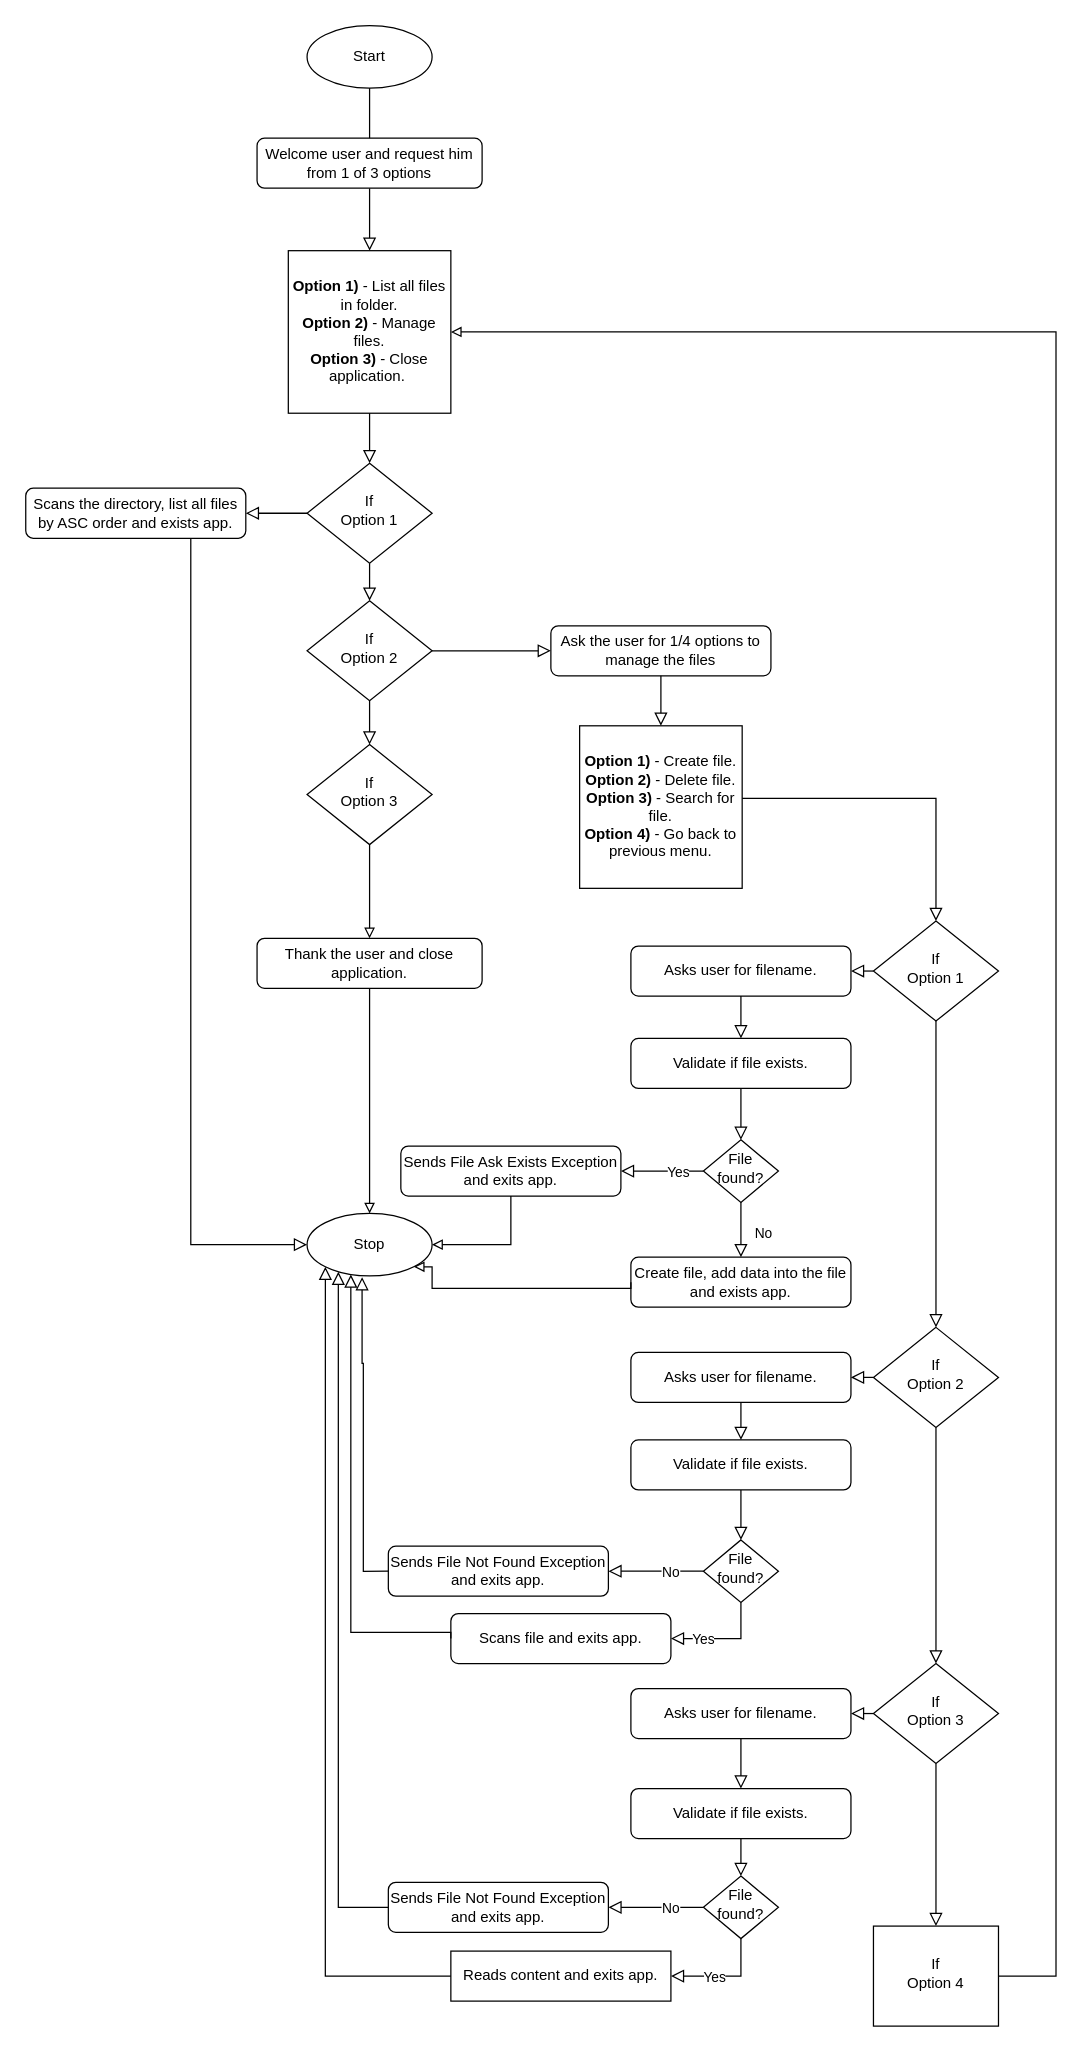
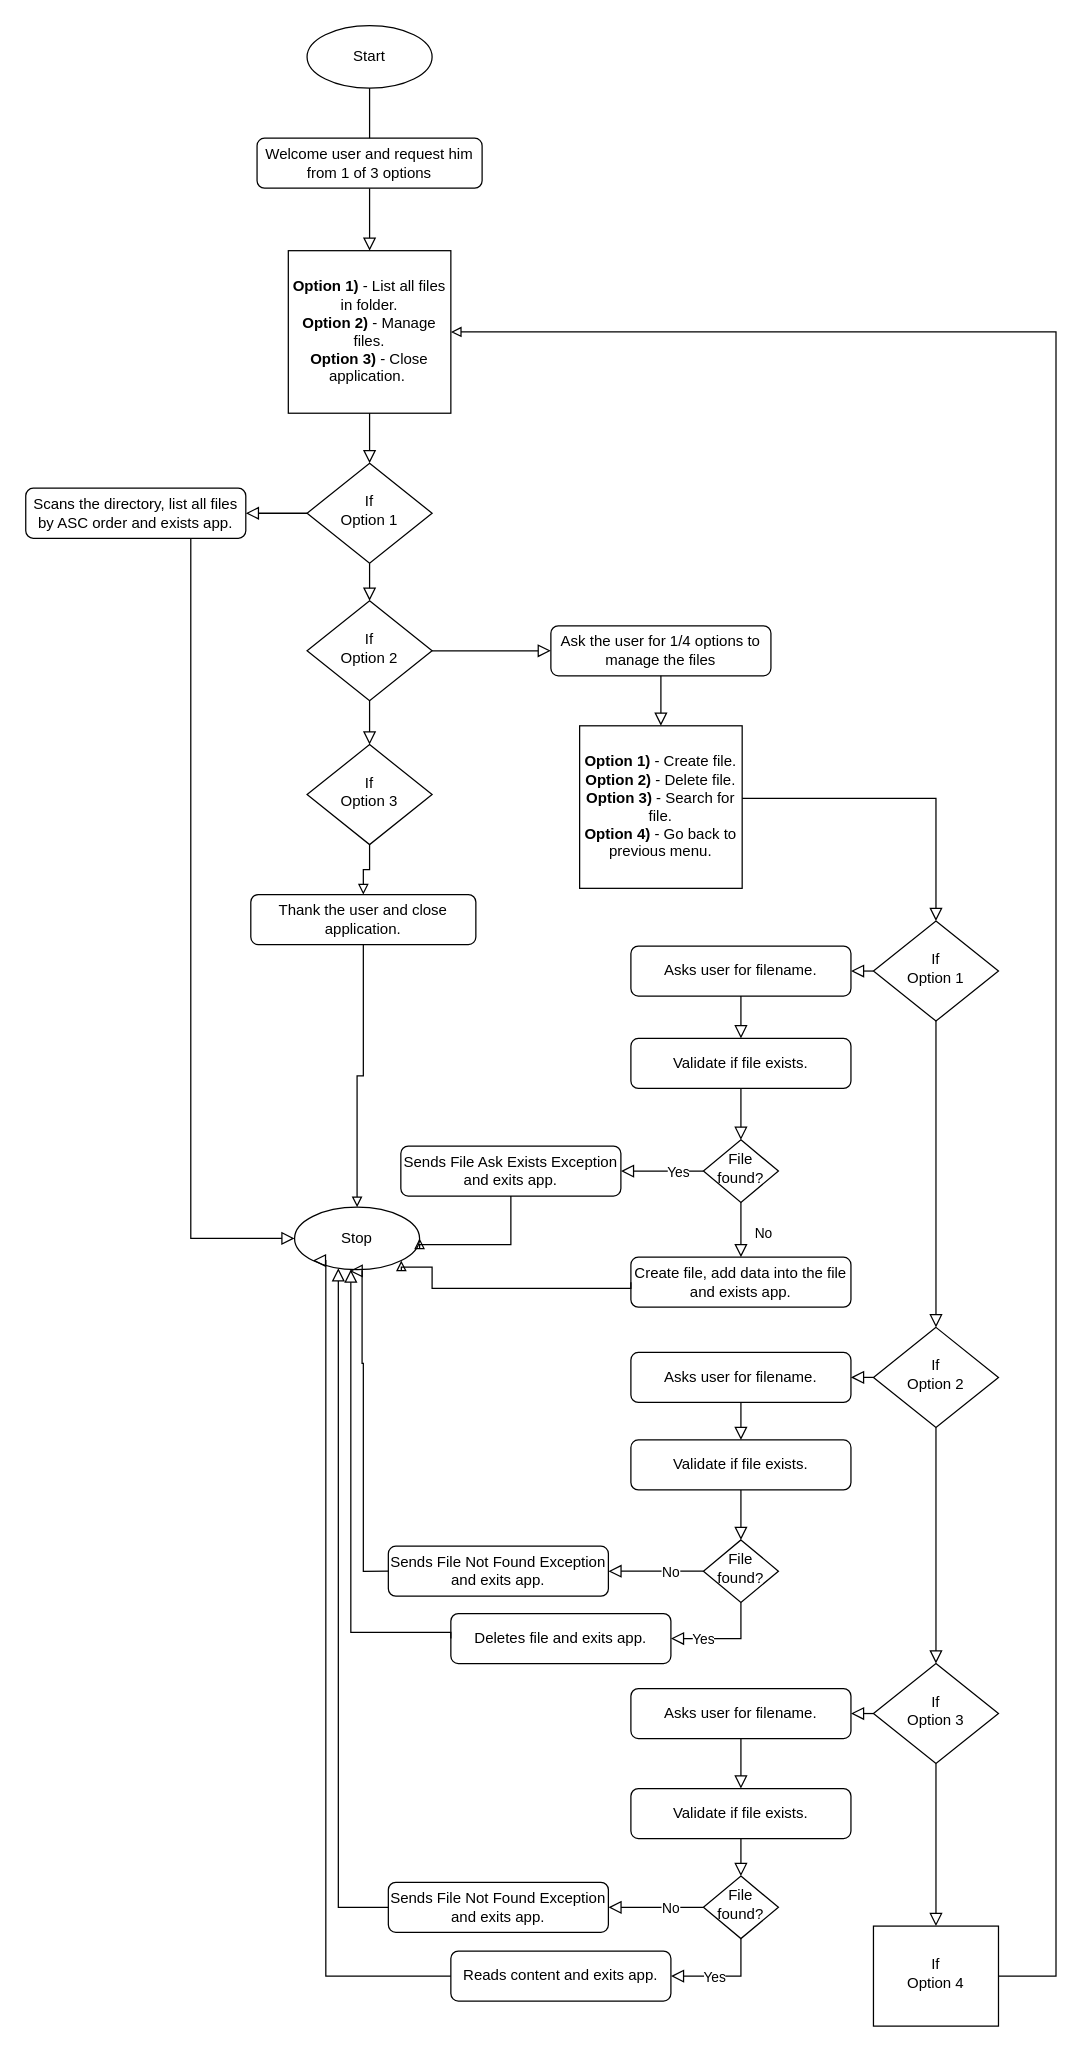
- <mxCell id="15" value="Thank the user and close application." style="rounded=1;whiteSpace=wrap;html=1;fontSize=12;glass=0;strokeWidth=1;shadow=0;" vertex="1" parent="1"><mxGeometry x="205" y="750" width="180" height="40" as="geometry" /></mxCell>
+ <mxCell id="15" value="Thank the user and close application." style="rounded=1;whiteSpace=wrap;html=1;fontSize=12;glass=0;strokeWidth=1;shadow=0;" vertex="1" parent="1"><mxGeometry x="200" y="715" width="180" height="40" as="geometry" /></mxCell>
- <mxCell id="18" value="Stop&lt;br&gt;" style="ellipse;whiteSpace=wrap;html=1;" vertex="1" parent="1"><mxGeometry x="245" y="970" width="100" height="50" as="geometry" /></mxCell>
+ <mxCell id="18" value="Stop&lt;br&gt;" style="ellipse;whiteSpace=wrap;html=1;" vertex="1" parent="1"><mxGeometry x="235" y="965" width="100" height="50" as="geometry" /></mxCell>
- <mxCell id="50" value="Scans file and exits app." style="rounded=1;whiteSpace=wrap;html=1;fontSize=12;glass=0;strokeWidth=1;shadow=0;" vertex="1" parent="1"><mxGeometry x="360" y="1290" width="176" height="40" as="geometry" /></mxCell>
+ <mxCell id="50" value="Deletes file and exits app." style="rounded=1;whiteSpace=wrap;html=1;fontSize=12;glass=0;strokeWidth=1;shadow=0;" vertex="1" parent="1"><mxGeometry x="360" y="1290" width="176" height="40" as="geometry" /></mxCell>
- <mxCell id="35" value="Reads content and exits app." style="whiteSpace=wrap;html=1;fontSize=12;glass=0;strokeWidth=1;shadow=0;rounded=0;" vertex="1" parent="1"><mxGeometry x="360" y="1560" width="176" height="40" as="geometry" /></mxCell>
+ <mxCell id="35" value="Reads content and exits app." style="rounded=1;whiteSpace=wrap;html=1;fontSize=12;glass=0;strokeWidth=1;shadow=0;" vertex="1" parent="1"><mxGeometry x="360" y="1560" width="176" height="40" as="geometry" /></mxCell>
